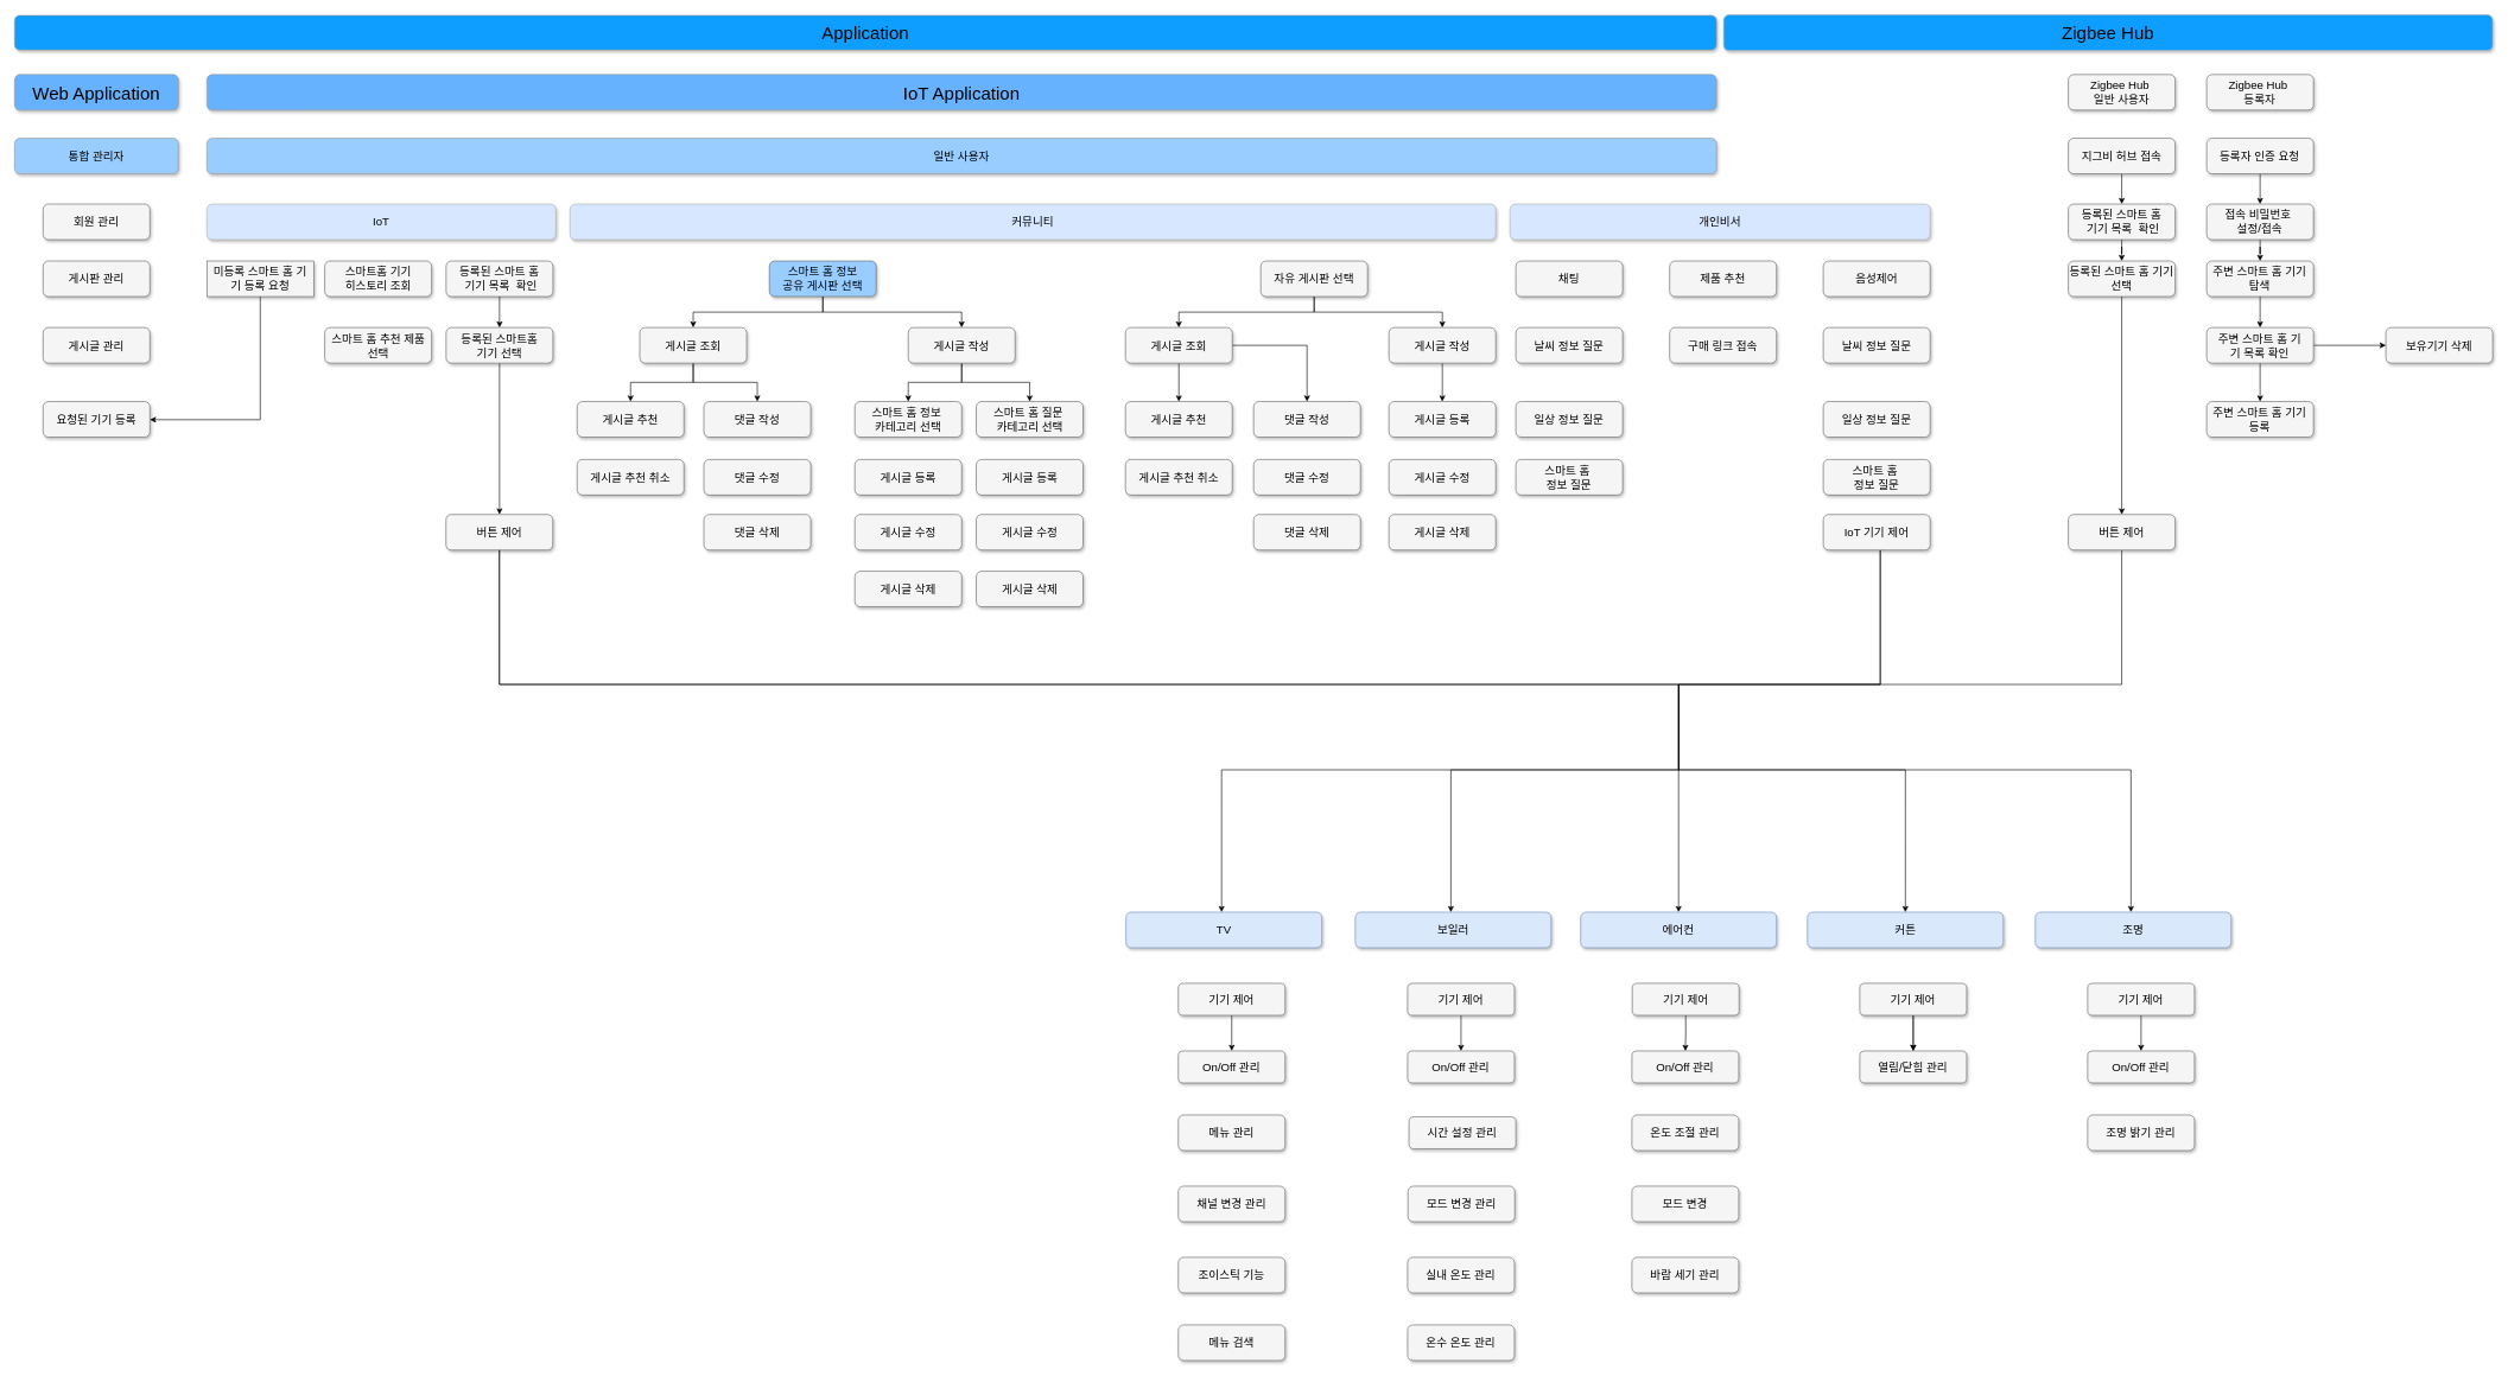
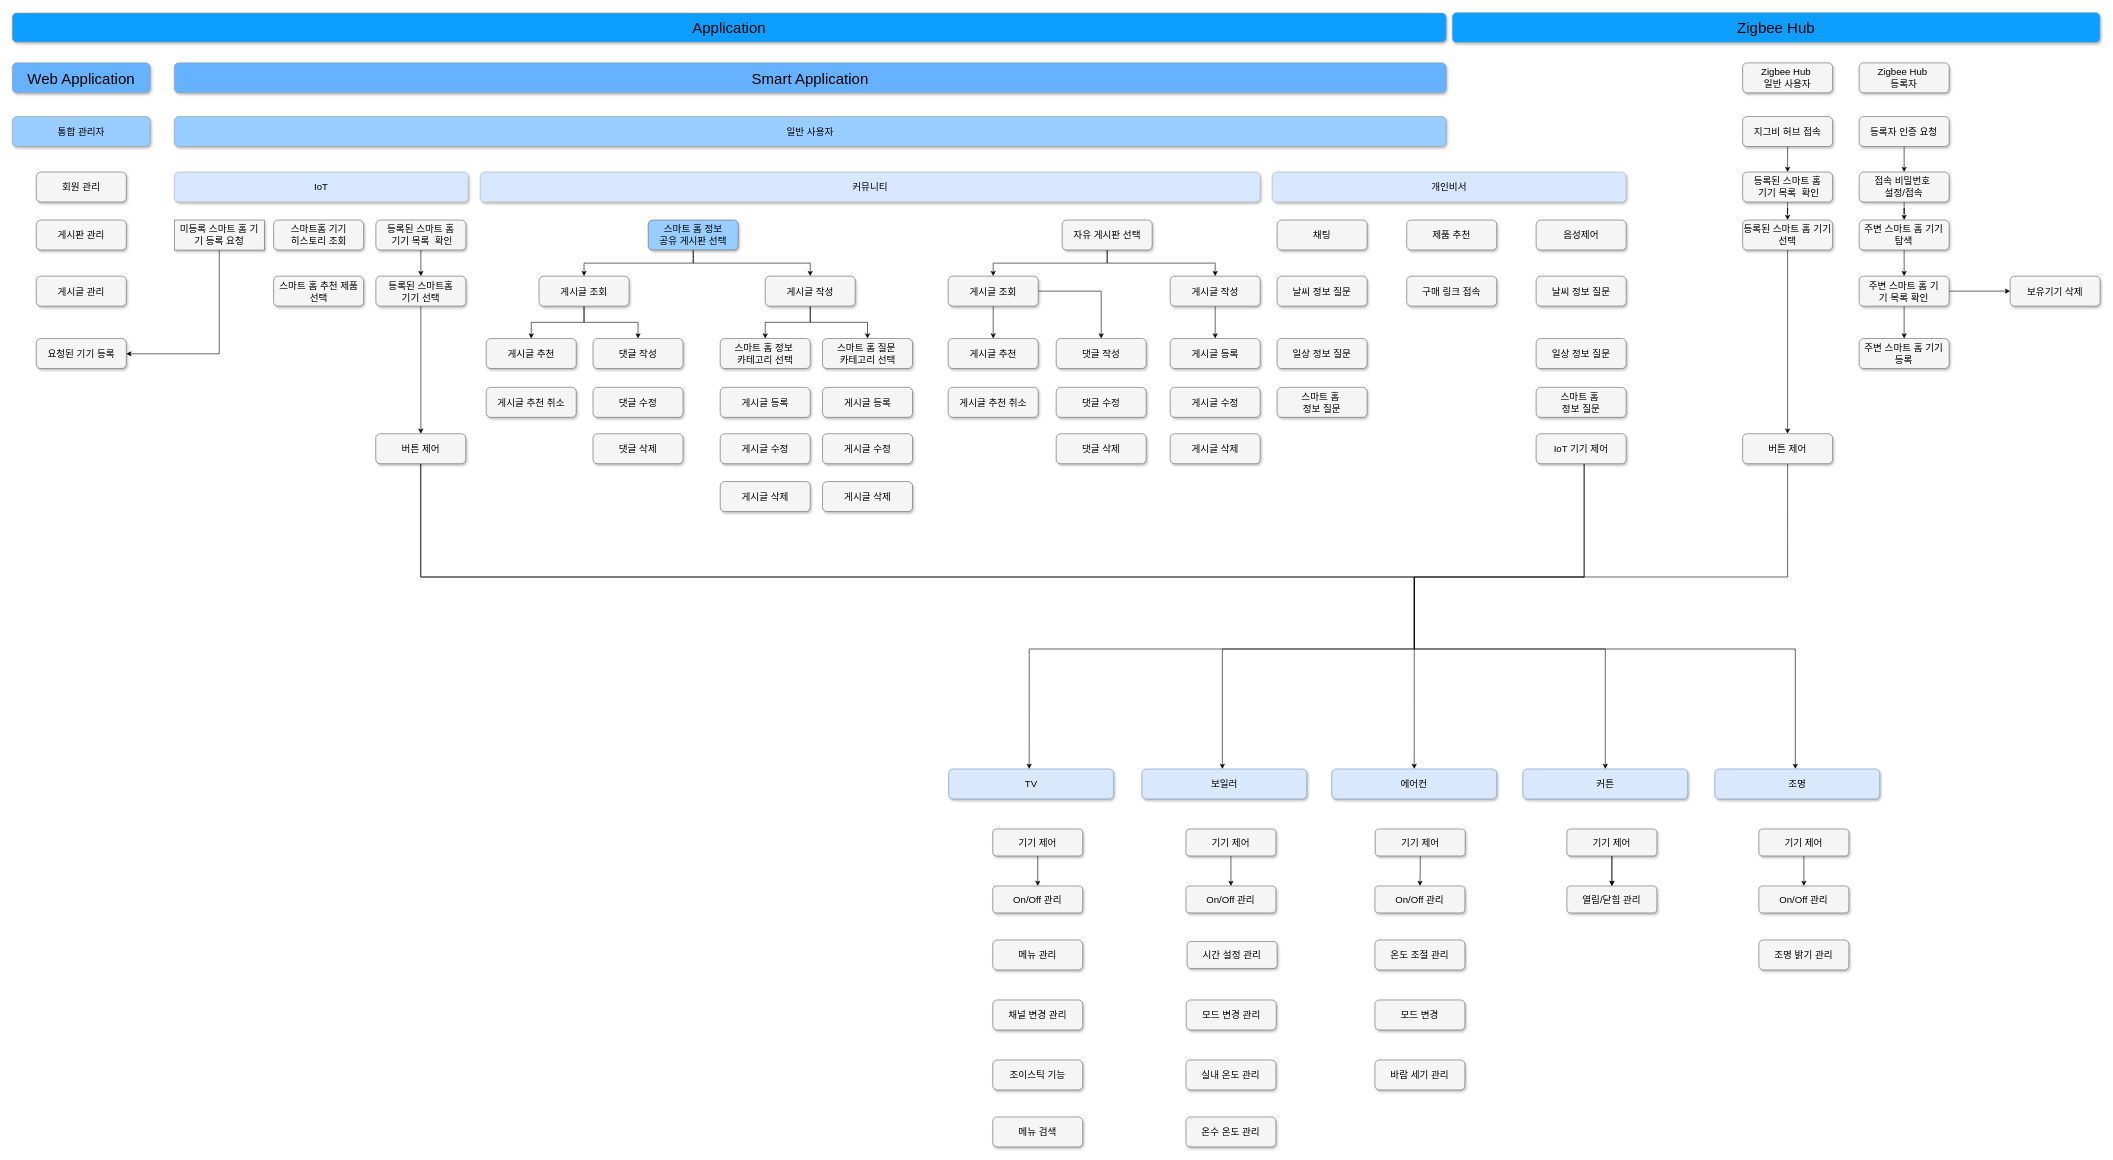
- <mxCell id="85" value="&lt;font style=&quot;font-size: 25px;&quot;&gt;IoT Application&lt;/font&gt;" style="whiteSpace=wrap;html=1;rounded=1;shadow=1;strokeWidth=1;fontSize=16;align=center;fillColor=#66B2FF;strokeColor=#999999;" parent="1" vertex="1"><mxGeometry x="290" y="104" width="2120" height="50" as="geometry" /></mxCell>
+ <mxCell id="85" value="&lt;font style=&quot;font-size: 25px;&quot;&gt;Smart Application&lt;/font&gt;" style="whiteSpace=wrap;html=1;rounded=1;shadow=1;strokeWidth=1;fontSize=16;align=center;fillColor=#66B2FF;strokeColor=#999999;" parent="1" vertex="1"><mxGeometry x="290" y="104" width="2120" height="50" as="geometry" /></mxCell>
